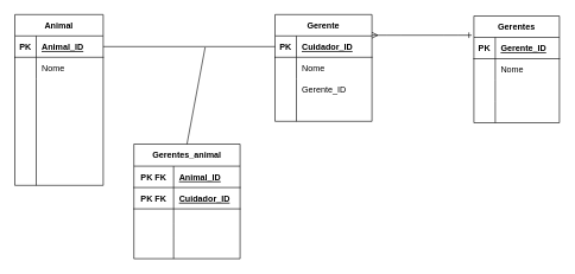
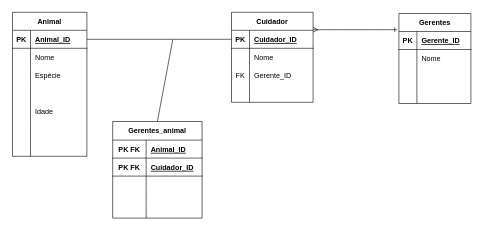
- <mxCell id="2" value="Gerente" style="shape=table;startSize=30;container=1;collapsible=1;childLayout=tableLayout;fixedRows=1;rowLines=0;fontStyle=1;align=center;resizeLast=1;" parent="1" vertex="1"><mxGeometry x="385" y="20" width="136" height="150" as="geometry" /></mxCell>
+ <mxCell id="2" value="Cuidador" style="shape=table;startSize=30;container=1;collapsible=1;childLayout=tableLayout;fixedRows=1;rowLines=0;fontStyle=1;align=center;resizeLast=1;" parent="1" vertex="1"><mxGeometry x="385" y="20" width="136" height="150" as="geometry" /></mxCell>
+ <mxCell id="53" value="Espécie" style="shape=partialRectangle;connectable=0;fillColor=none;top=0;left=0;bottom=0;right=0;align=left;spacingLeft=6;overflow=hidden;" parent="51" vertex="1"><mxGeometry x="30" width="94" height="30" as="geometry" /></mxCell>
+ <mxCell id="10" value="FK" style="shape=partialRectangle;connectable=0;fillColor=none;top=0;left=0;bottom=0;right=0;editable=1;overflow=hidden;" parent="9" vertex="1"><mxGeometry width="30" height="30" as="geometry" /></mxCell>
+ <mxCell id="58" value="Idade" style="shape=partialRectangle;connectable=0;fillColor=none;top=0;left=0;bottom=0;right=0;align=left;spacingLeft=6;overflow=hidden;" parent="56" vertex="1"><mxGeometry x="30" width="94" height="30" as="geometry" /></mxCell>
